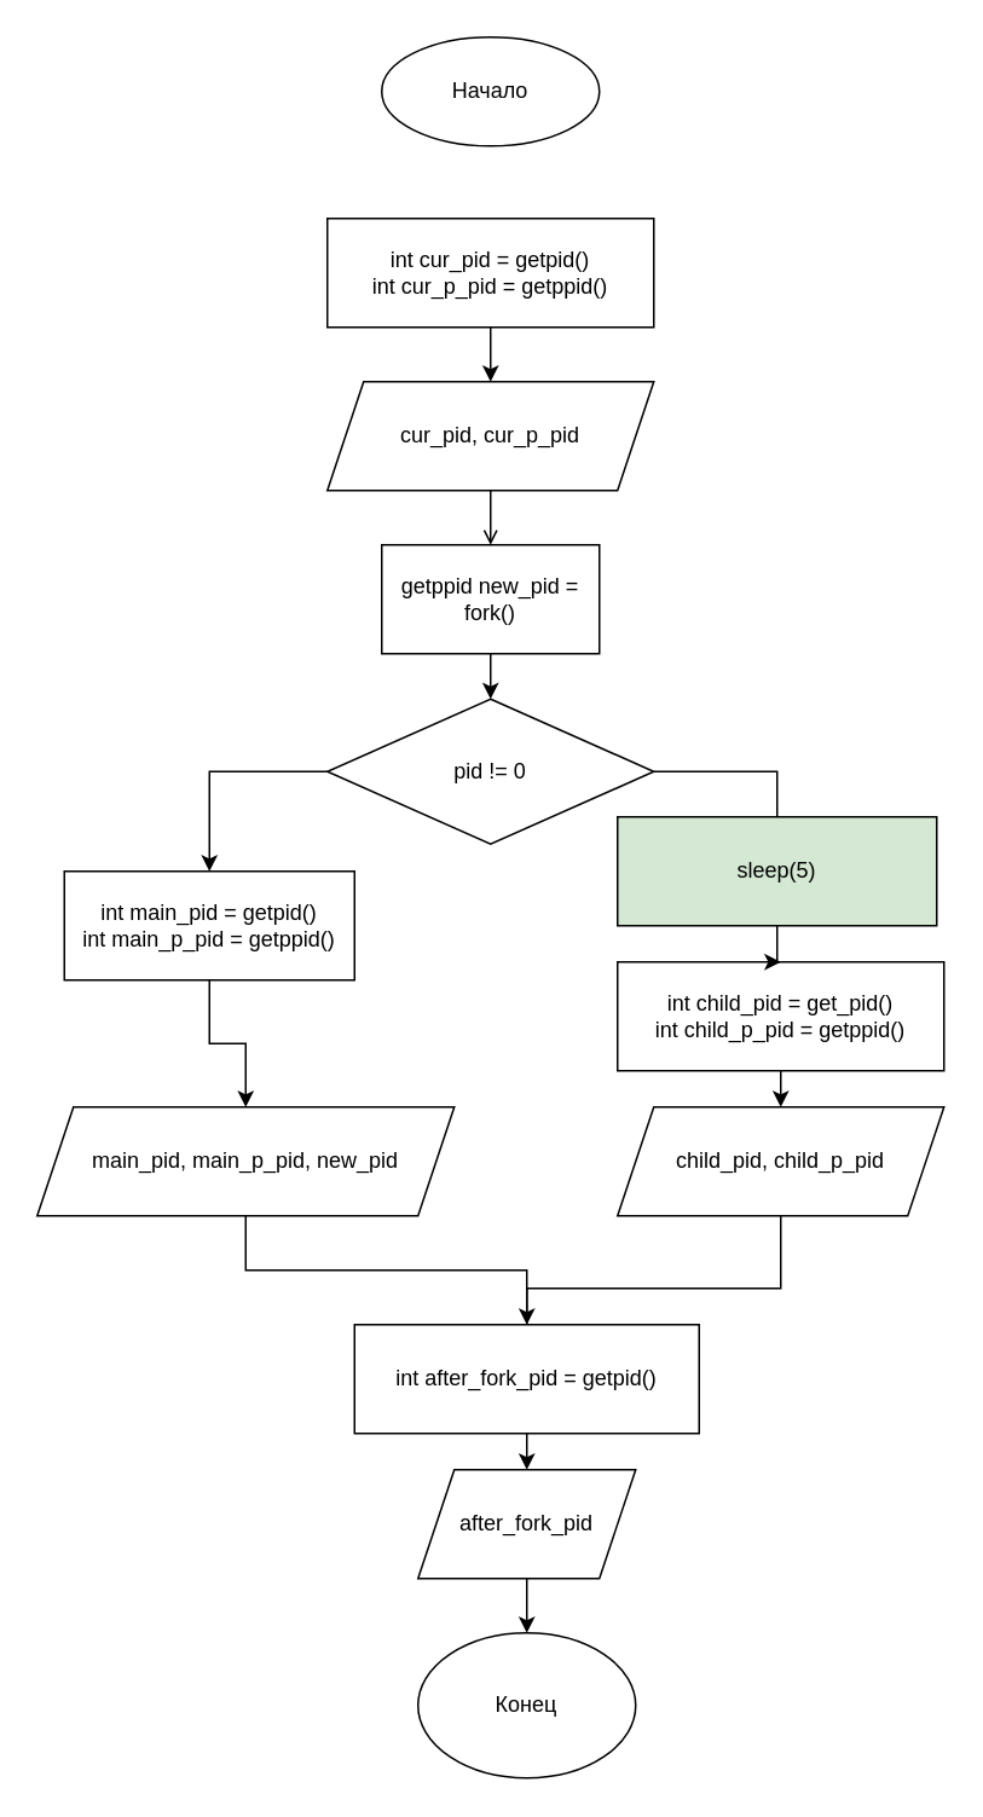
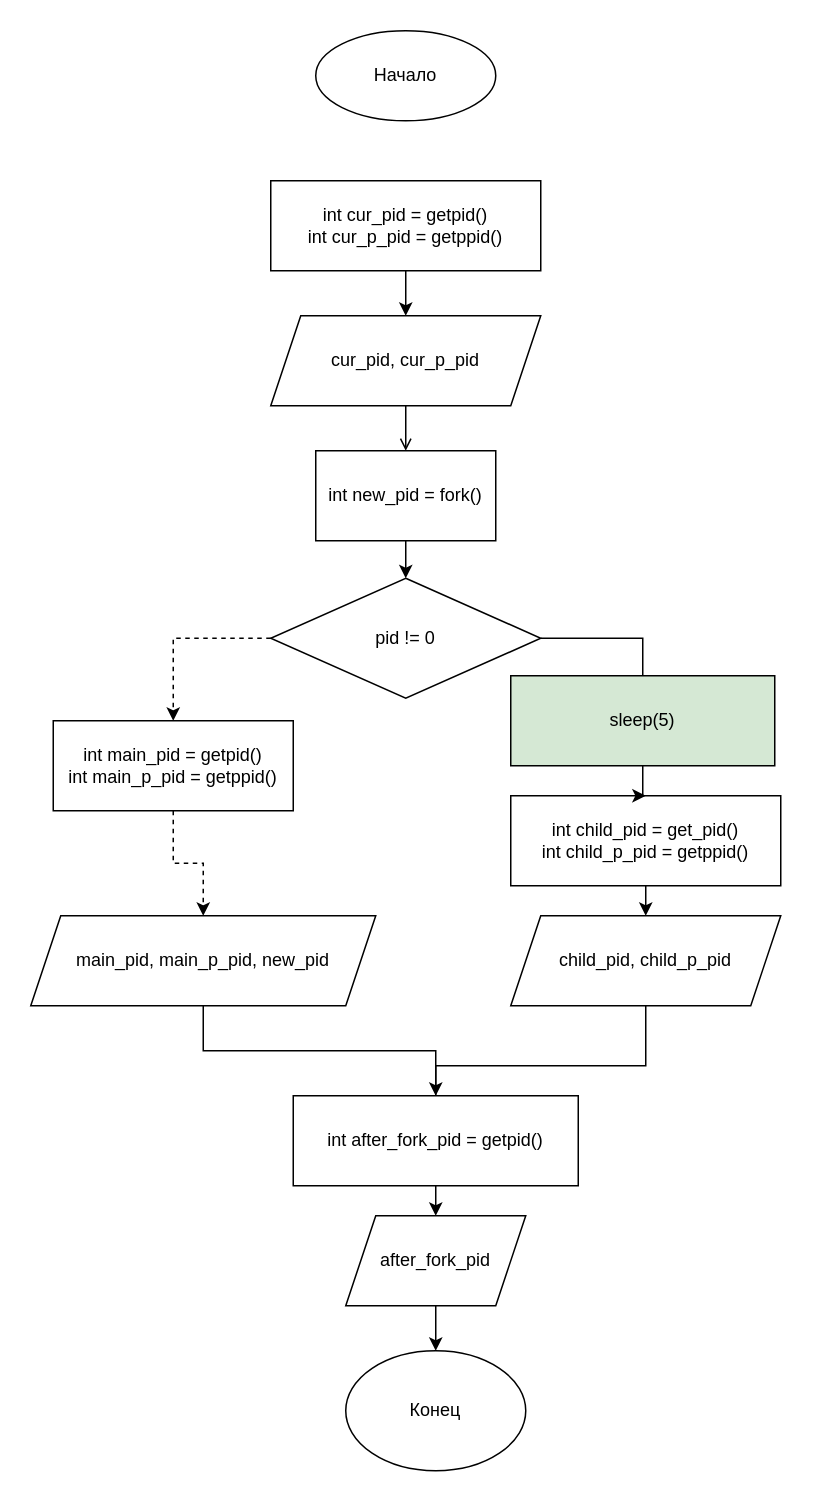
- <mxCell id="8" value="getppid new_pid = fork()" style="rounded=0;whiteSpace=wrap;html=1;" parent="1" vertex="1"><mxGeometry x="210" y="300" width="120" height="60" as="geometry" /></mxCell>
+ <mxCell id="8" value="int new_pid = fork()" style="rounded=0;whiteSpace=wrap;html=1;" parent="1" vertex="1"><mxGeometry x="210" y="300" width="120" height="60" as="geometry" /></mxCell>
- <mxCell id="9" style="edgeStyle=orthogonalEdgeStyle;rounded=0;orthogonalLoop=1;jettySize=auto;html=1;exitX=0;exitY=0.5;exitDx=0;exitDy=0;entryX=0.5;entryY=0;entryDx=0;entryDy=0;" parent="1" source="11" target="15" edge="1"><mxGeometry relative="1" as="geometry" /></mxCell>
+ <mxCell id="9" style="edgeStyle=orthogonalEdgeStyle;rounded=0;orthogonalLoop=1;jettySize=auto;html=1;exitX=0;exitY=0.5;exitDx=0;exitDy=0;entryX=0.5;entryY=0;entryDx=0;entryDy=0;dashed=1;" parent="1" source="11" target="15" edge="1"><mxGeometry relative="1" as="geometry" /></mxCell>
- <mxCell id="14" style="edgeStyle=orthogonalEdgeStyle;rounded=0;orthogonalLoop=1;jettySize=auto;html=1;exitX=0.5;exitY=1;exitDx=0;exitDy=0;entryX=0.5;entryY=0;entryDx=0;entryDy=0;" parent="1" source="15" target="13" edge="1"><mxGeometry relative="1" as="geometry" /></mxCell>
+ <mxCell id="14" style="edgeStyle=orthogonalEdgeStyle;rounded=0;orthogonalLoop=1;jettySize=auto;html=1;exitX=0.5;exitY=1;exitDx=0;exitDy=0;entryX=0.5;entryY=0;entryDx=0;entryDy=0;dashed=1;" parent="1" source="15" target="13" edge="1"><mxGeometry relative="1" as="geometry" /></mxCell>
